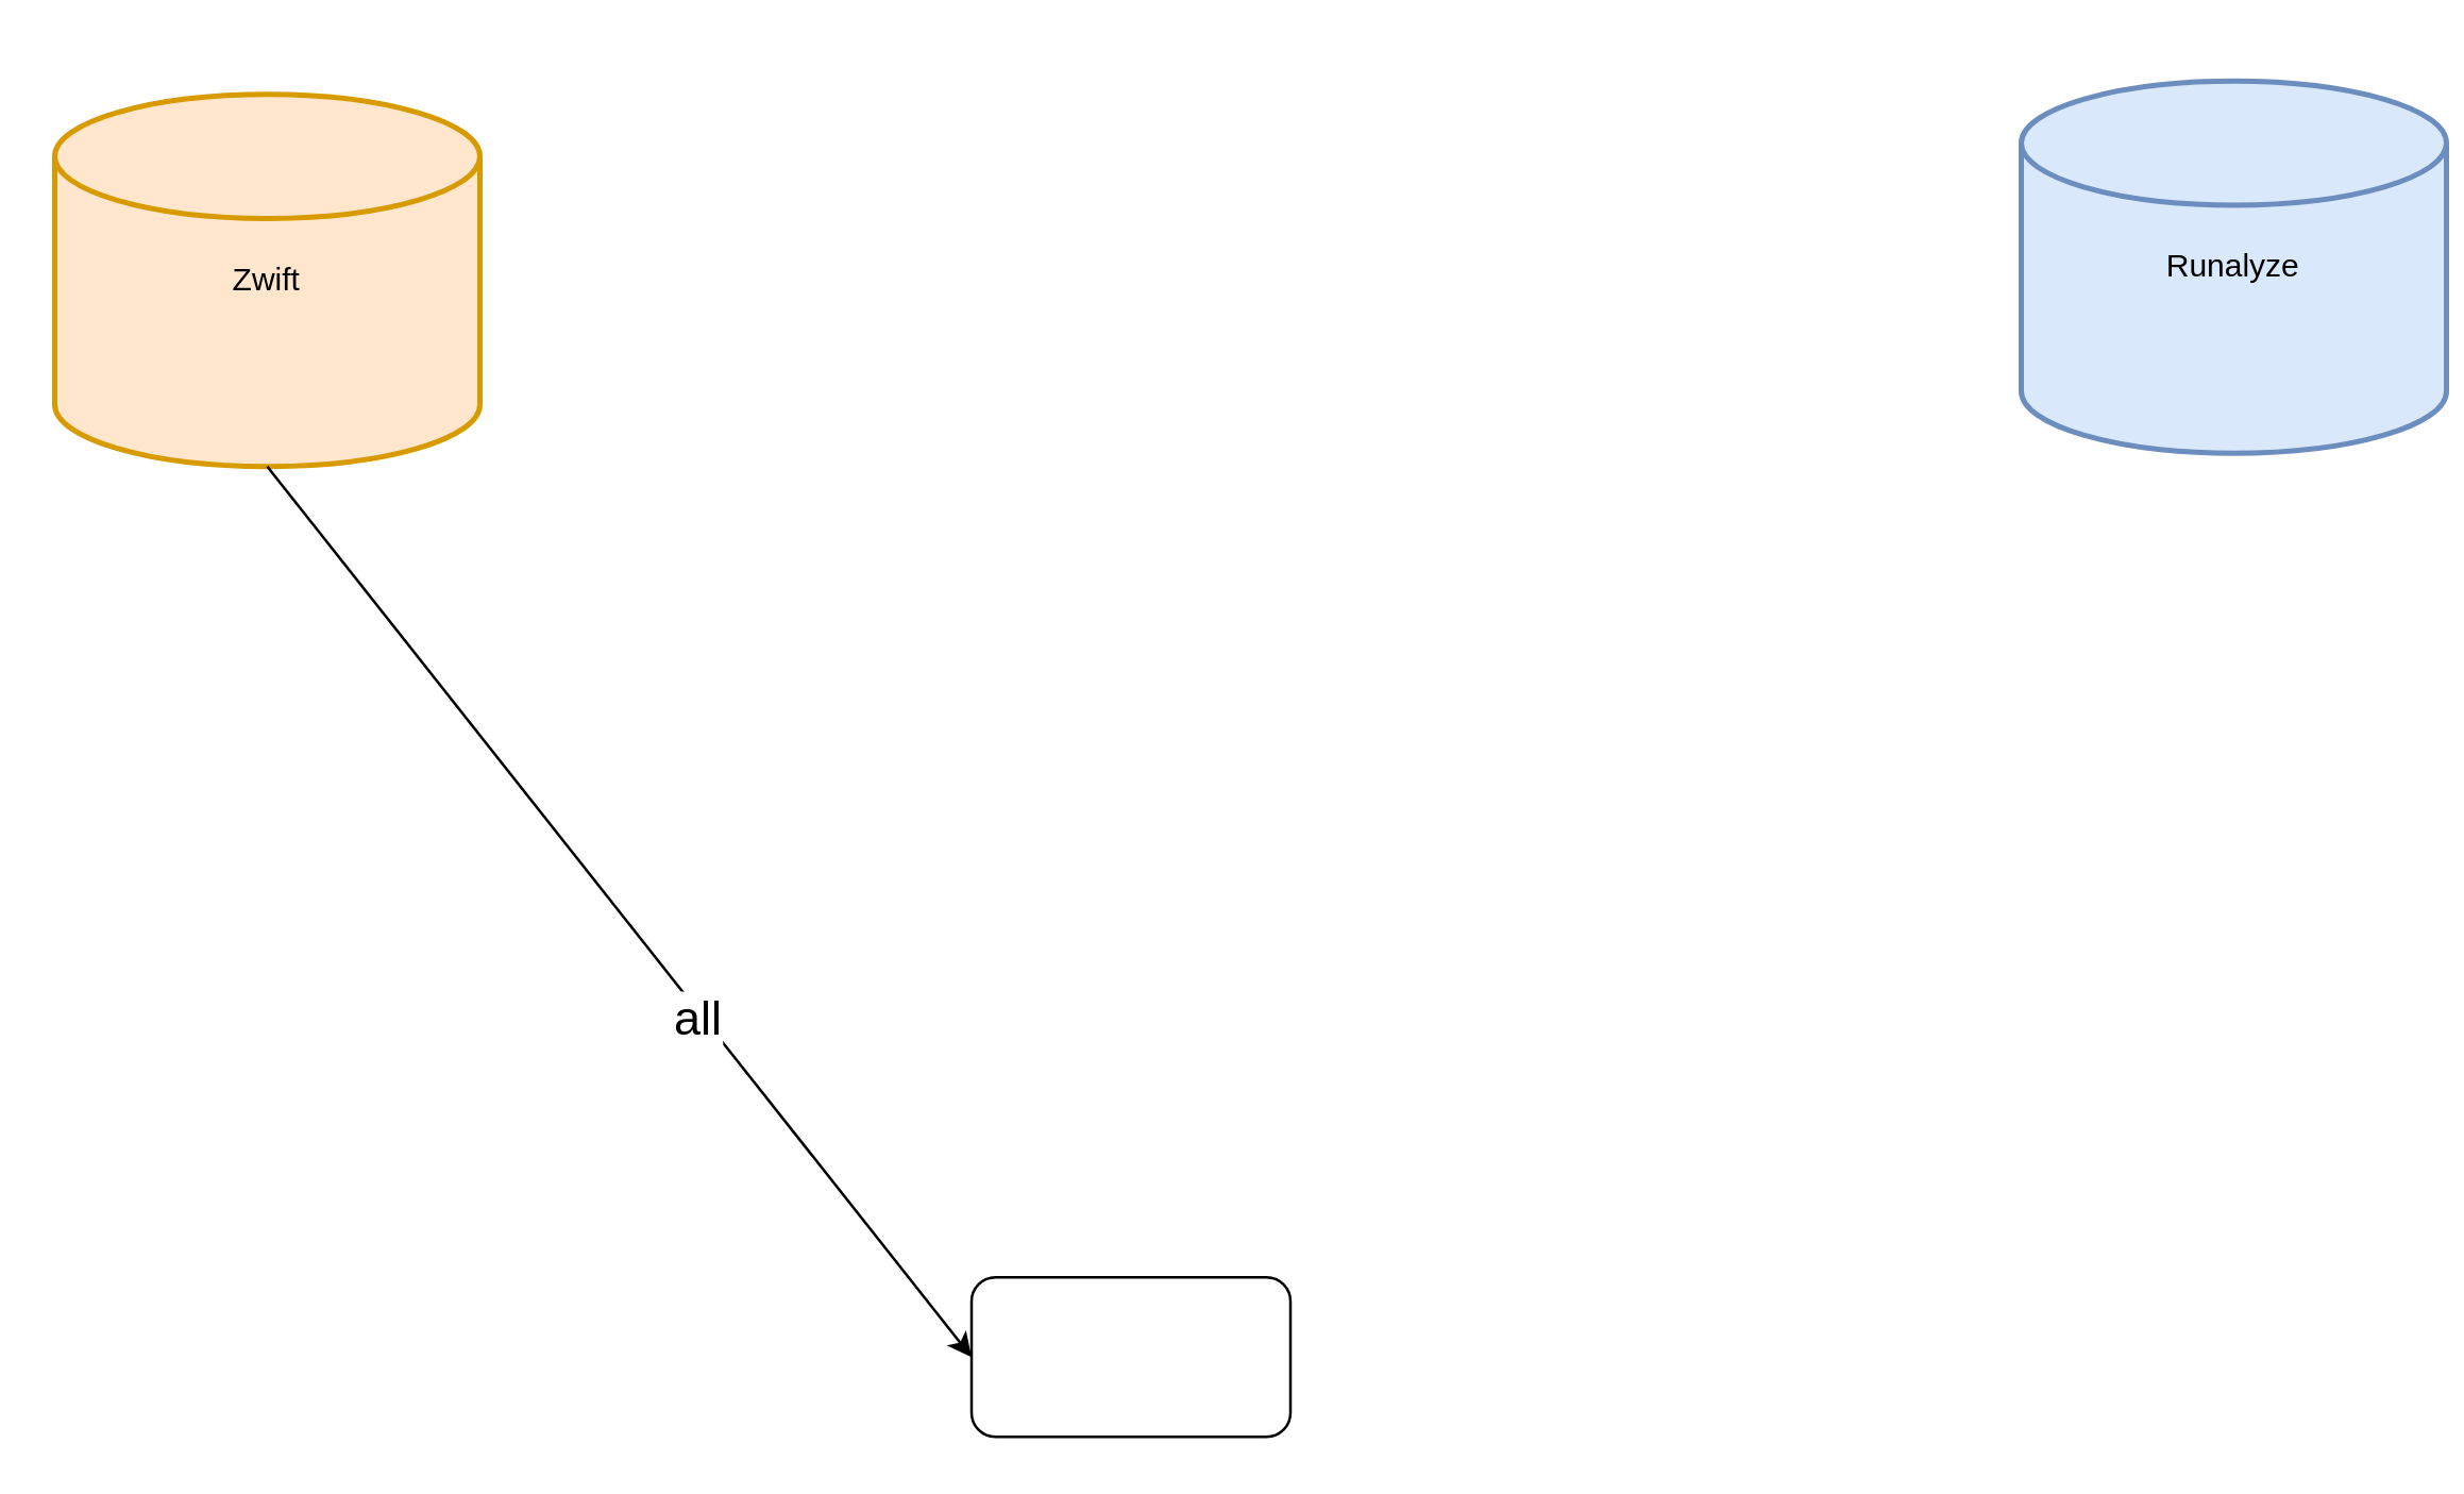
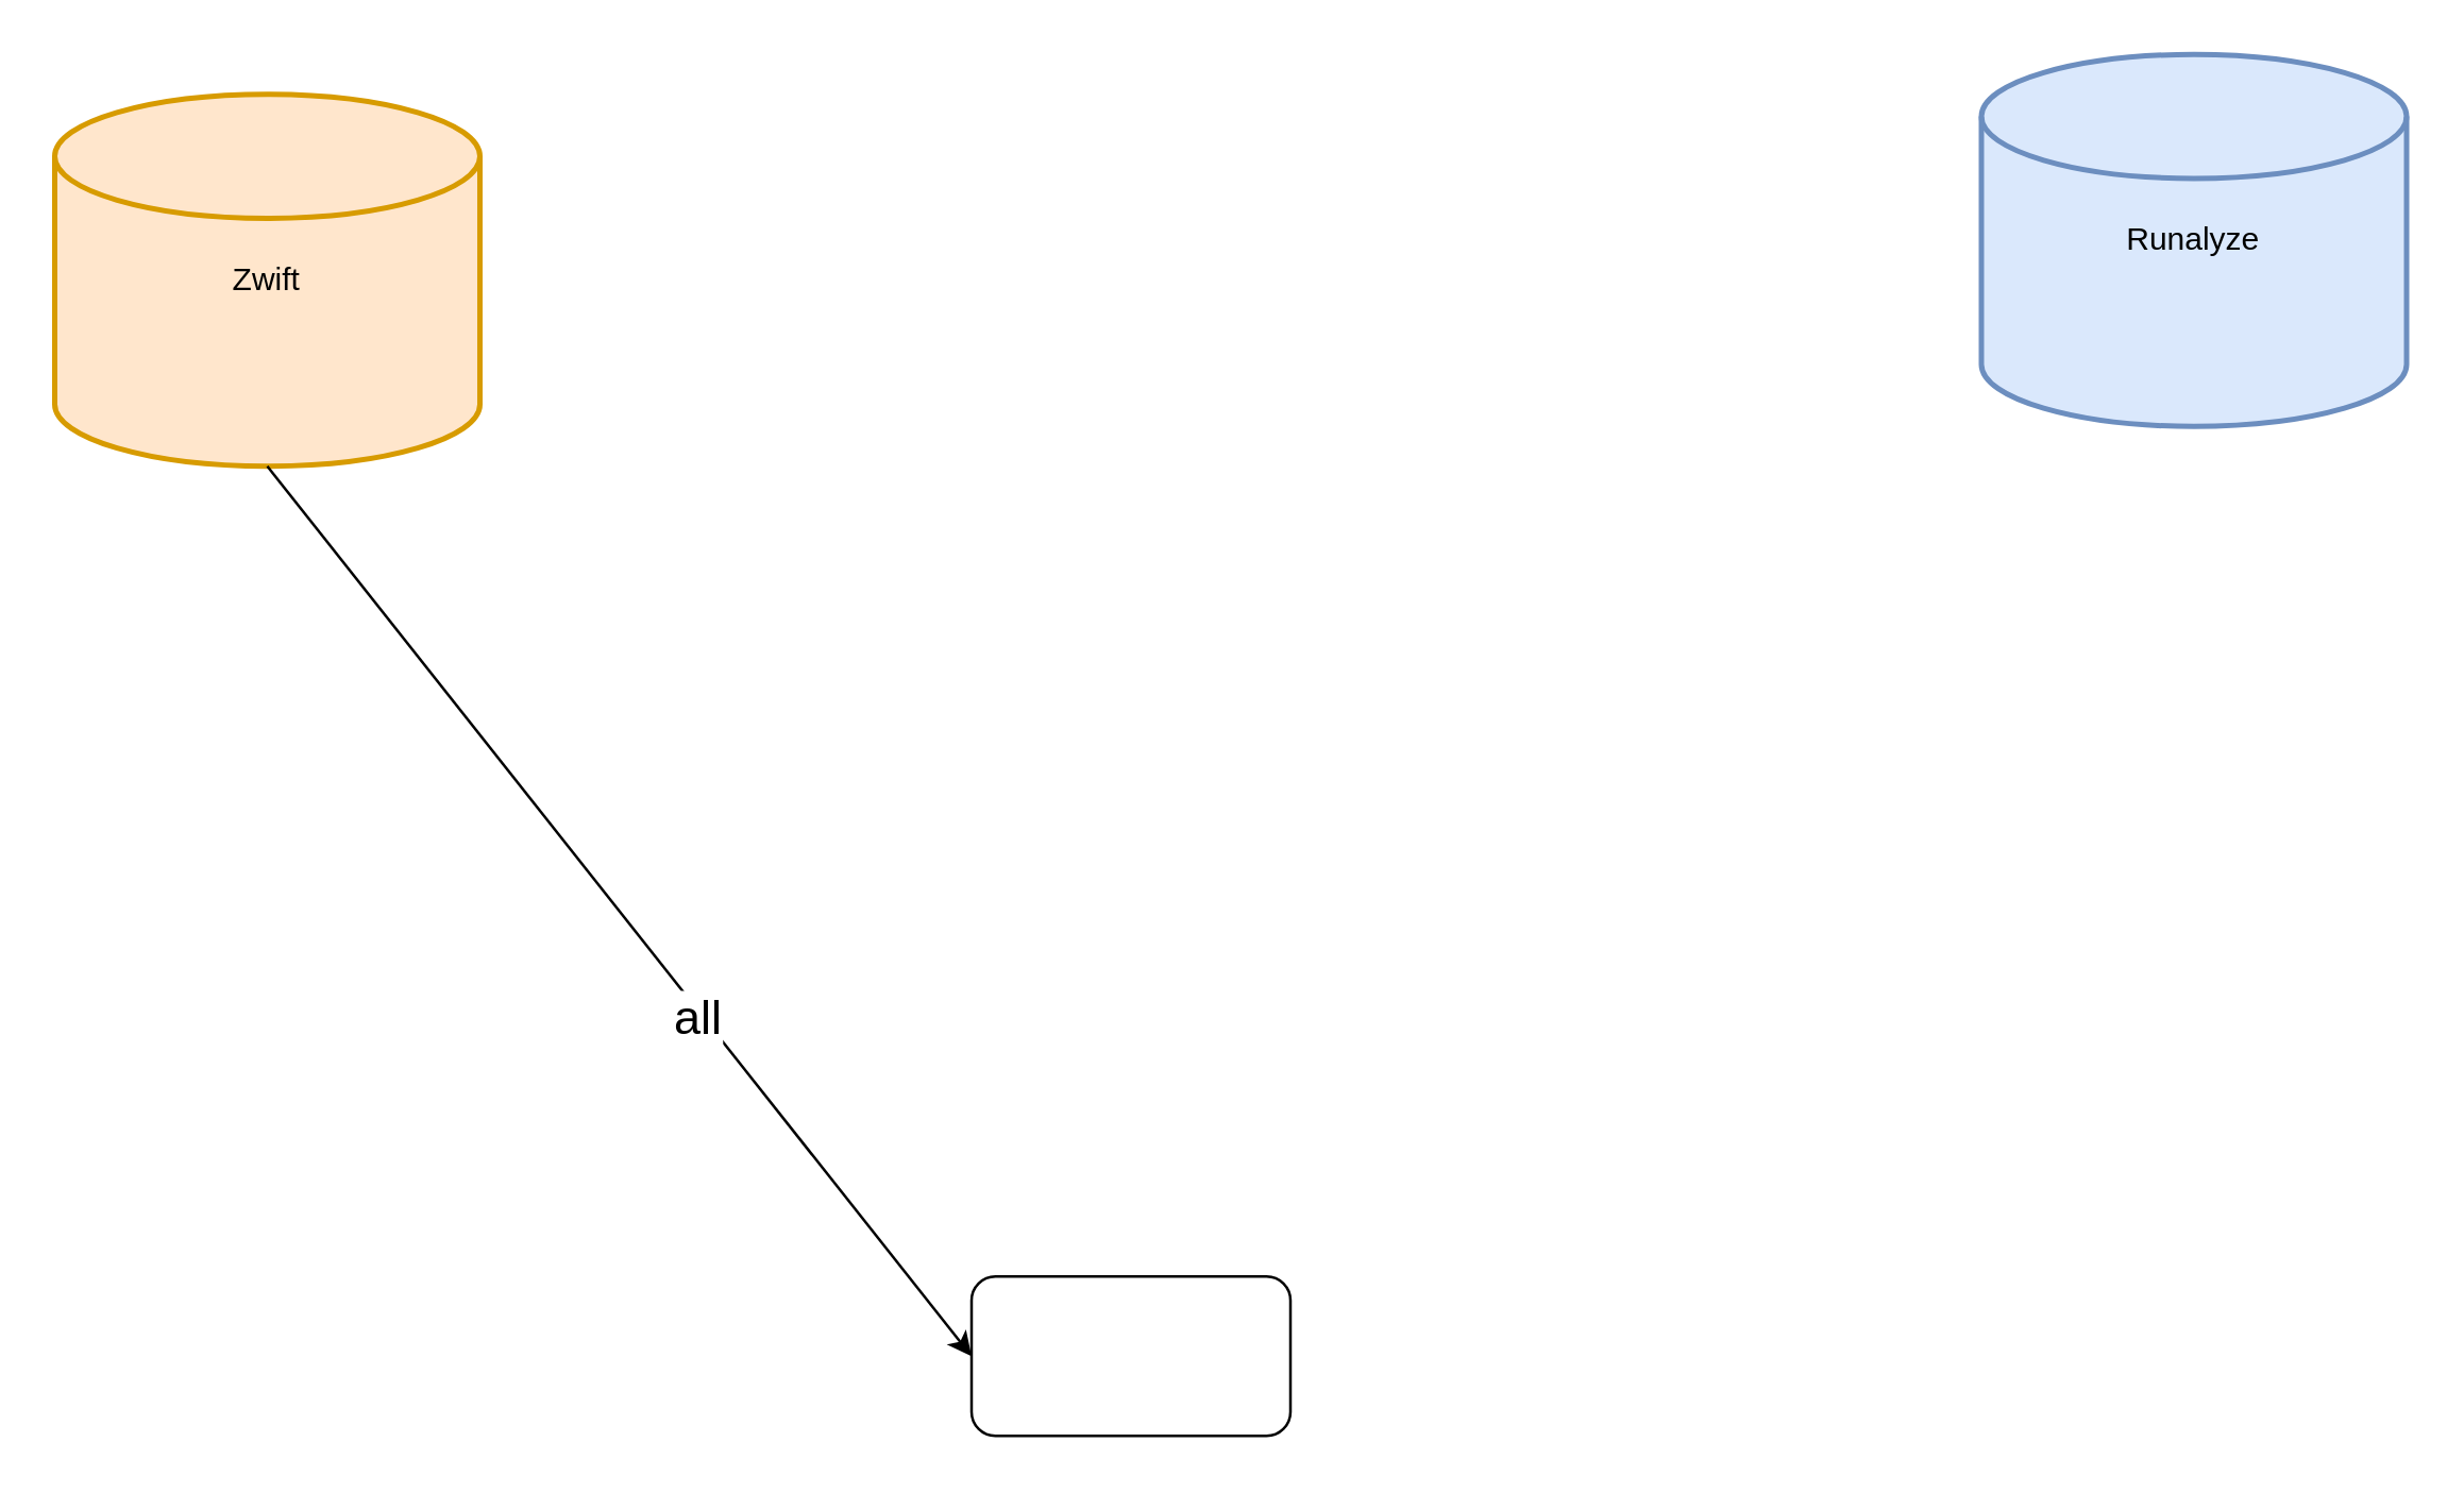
- <mxCell id="4" value="Runalyze" style="strokeWidth=2;html=1;shape=mxgraph.flowchart.database;whiteSpace=wrap;fillColor=#dae8fc;strokeColor=#6c8ebf;" vertex="1" parent="1"><mxGeometry x="760" y="30" width="160" height="140" as="geometry" /></mxCell>
+ <mxCell id="4" value="Runalyze" style="strokeWidth=2;html=1;shape=mxgraph.flowchart.database;whiteSpace=wrap;fillColor=#dae8fc;strokeColor=#6c8ebf;" vertex="1" parent="1"><mxGeometry x="745" y="20" width="160" height="140" as="geometry" /></mxCell>
